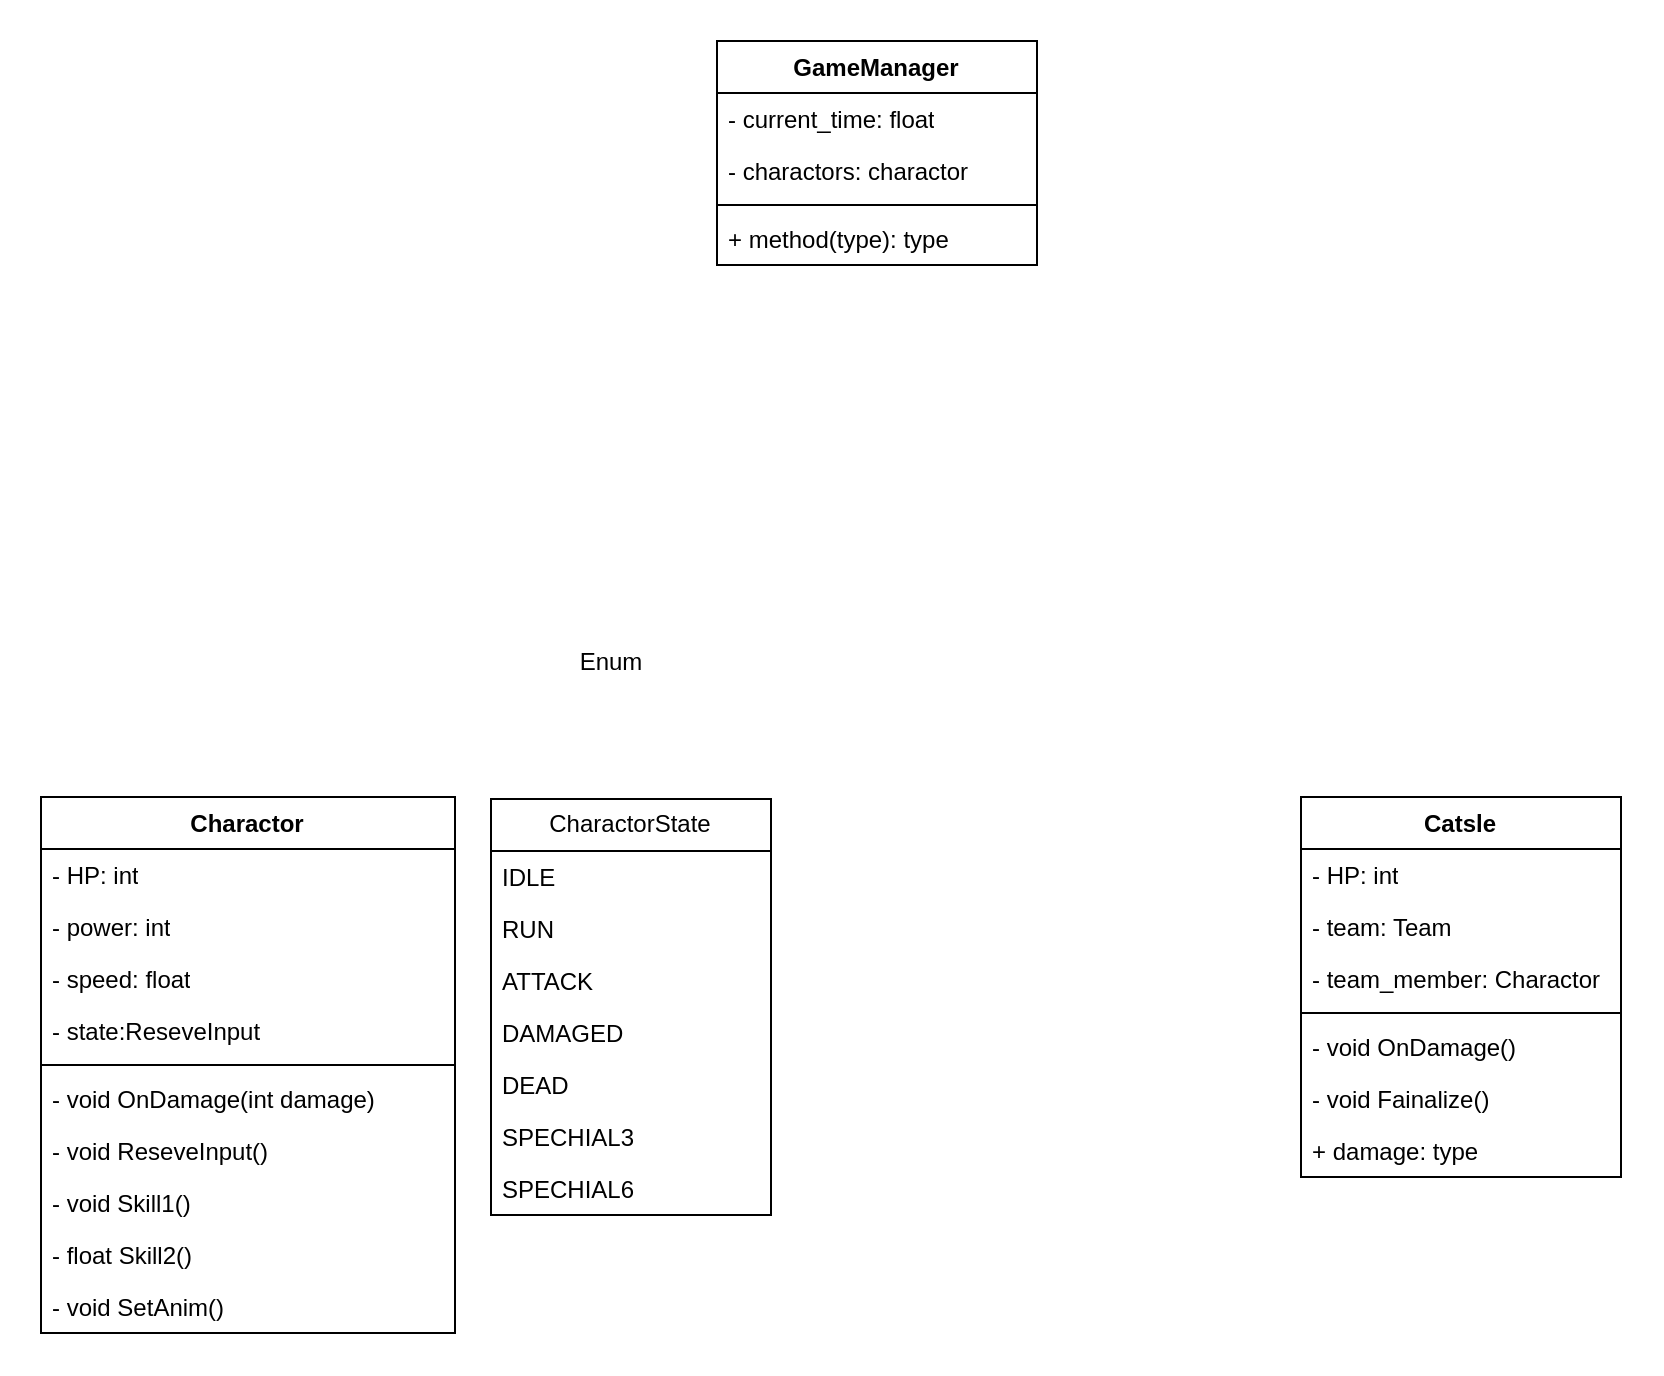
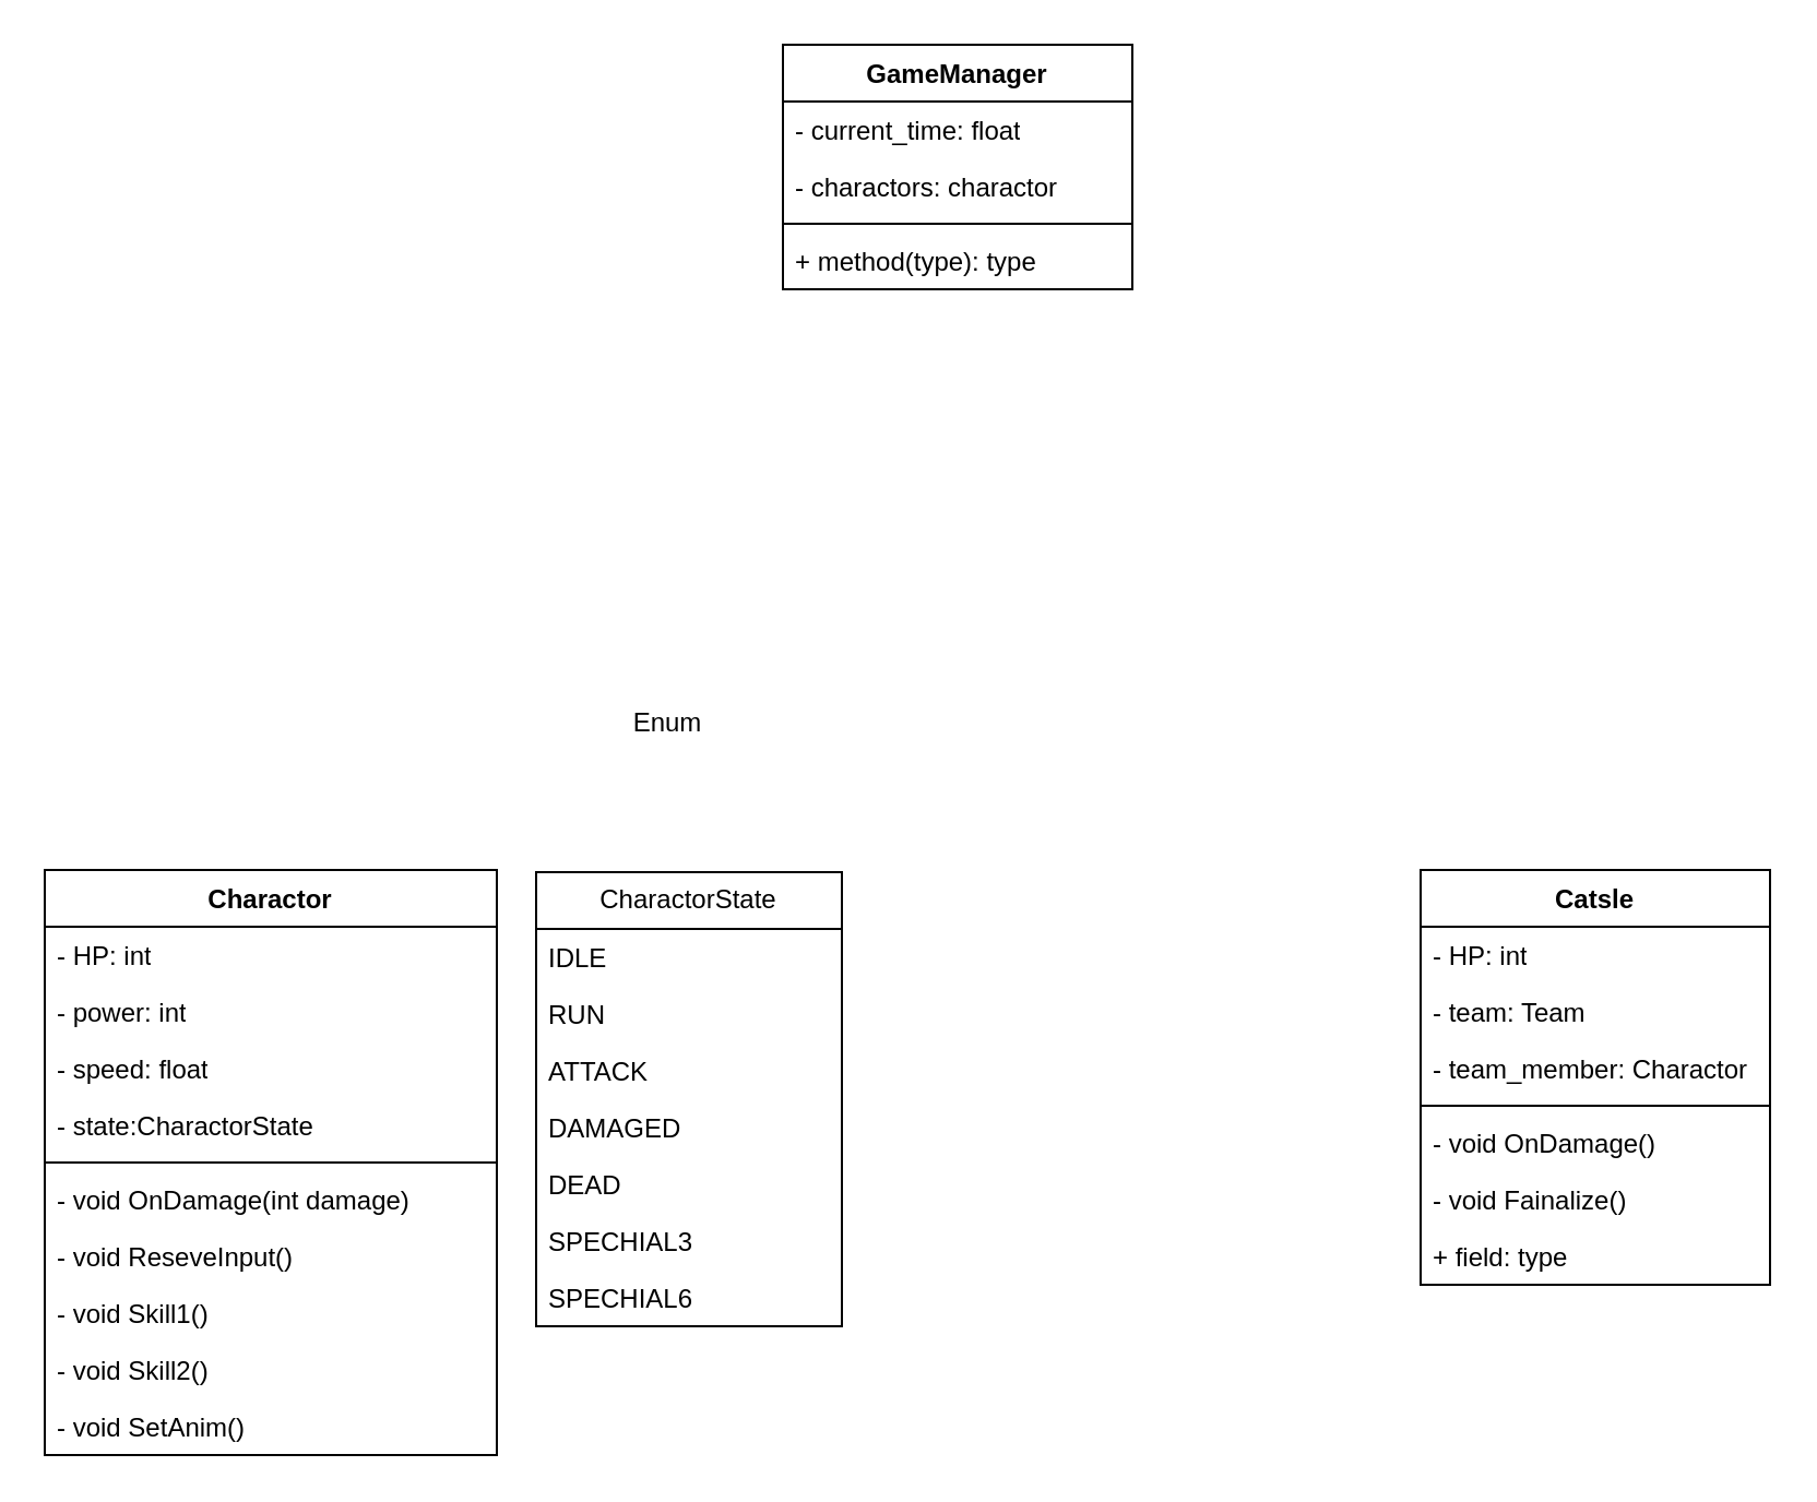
- <mxCell id="6" value="- state:ReseveInput" style="text;strokeColor=none;fillColor=none;align=left;verticalAlign=top;spacingLeft=4;spacingRight=4;overflow=hidden;rotatable=0;points=[[0,0.5],[1,0.5]];portConstraint=eastwest;whiteSpace=wrap;html=1;" vertex="1" parent="2"><mxGeometry y="104" width="207" height="26" as="geometry" /></mxCell>
+ <mxCell id="6" value="- state:CharactorState" style="text;strokeColor=none;fillColor=none;align=left;verticalAlign=top;spacingLeft=4;spacingRight=4;overflow=hidden;rotatable=0;points=[[0,0.5],[1,0.5]];portConstraint=eastwest;whiteSpace=wrap;html=1;" vertex="1" parent="2"><mxGeometry y="104" width="207" height="26" as="geometry" /></mxCell>
- <mxCell id="29" value="+ damage: type" style="text;strokeColor=none;fillColor=none;align=left;verticalAlign=top;spacingLeft=4;spacingRight=4;overflow=hidden;rotatable=0;points=[[0,0.5],[1,0.5]];portConstraint=eastwest;whiteSpace=wrap;html=1;" vertex="1" parent="22"><mxGeometry y="164" width="160" height="26" as="geometry" /></mxCell>
+ <mxCell id="29" value="+ field: type" style="text;strokeColor=none;fillColor=none;align=left;verticalAlign=top;spacingLeft=4;spacingRight=4;overflow=hidden;rotatable=0;points=[[0,0.5],[1,0.5]];portConstraint=eastwest;whiteSpace=wrap;html=1;" vertex="1" parent="22"><mxGeometry y="164" width="160" height="26" as="geometry" /></mxCell>
- <mxCell id="11" value="- float Skill2()" style="text;strokeColor=none;fillColor=none;align=left;verticalAlign=top;spacingLeft=4;spacingRight=4;overflow=hidden;rotatable=0;points=[[0,0.5],[1,0.5]];portConstraint=eastwest;whiteSpace=wrap;html=1;" vertex="1" parent="2"><mxGeometry y="216" width="207" height="26" as="geometry" /></mxCell>
+ <mxCell id="11" value="- void Skill2()" style="text;strokeColor=none;fillColor=none;align=left;verticalAlign=top;spacingLeft=4;spacingRight=4;overflow=hidden;rotatable=0;points=[[0,0.5],[1,0.5]];portConstraint=eastwest;whiteSpace=wrap;html=1;" vertex="1" parent="2"><mxGeometry y="216" width="207" height="26" as="geometry" /></mxCell>
